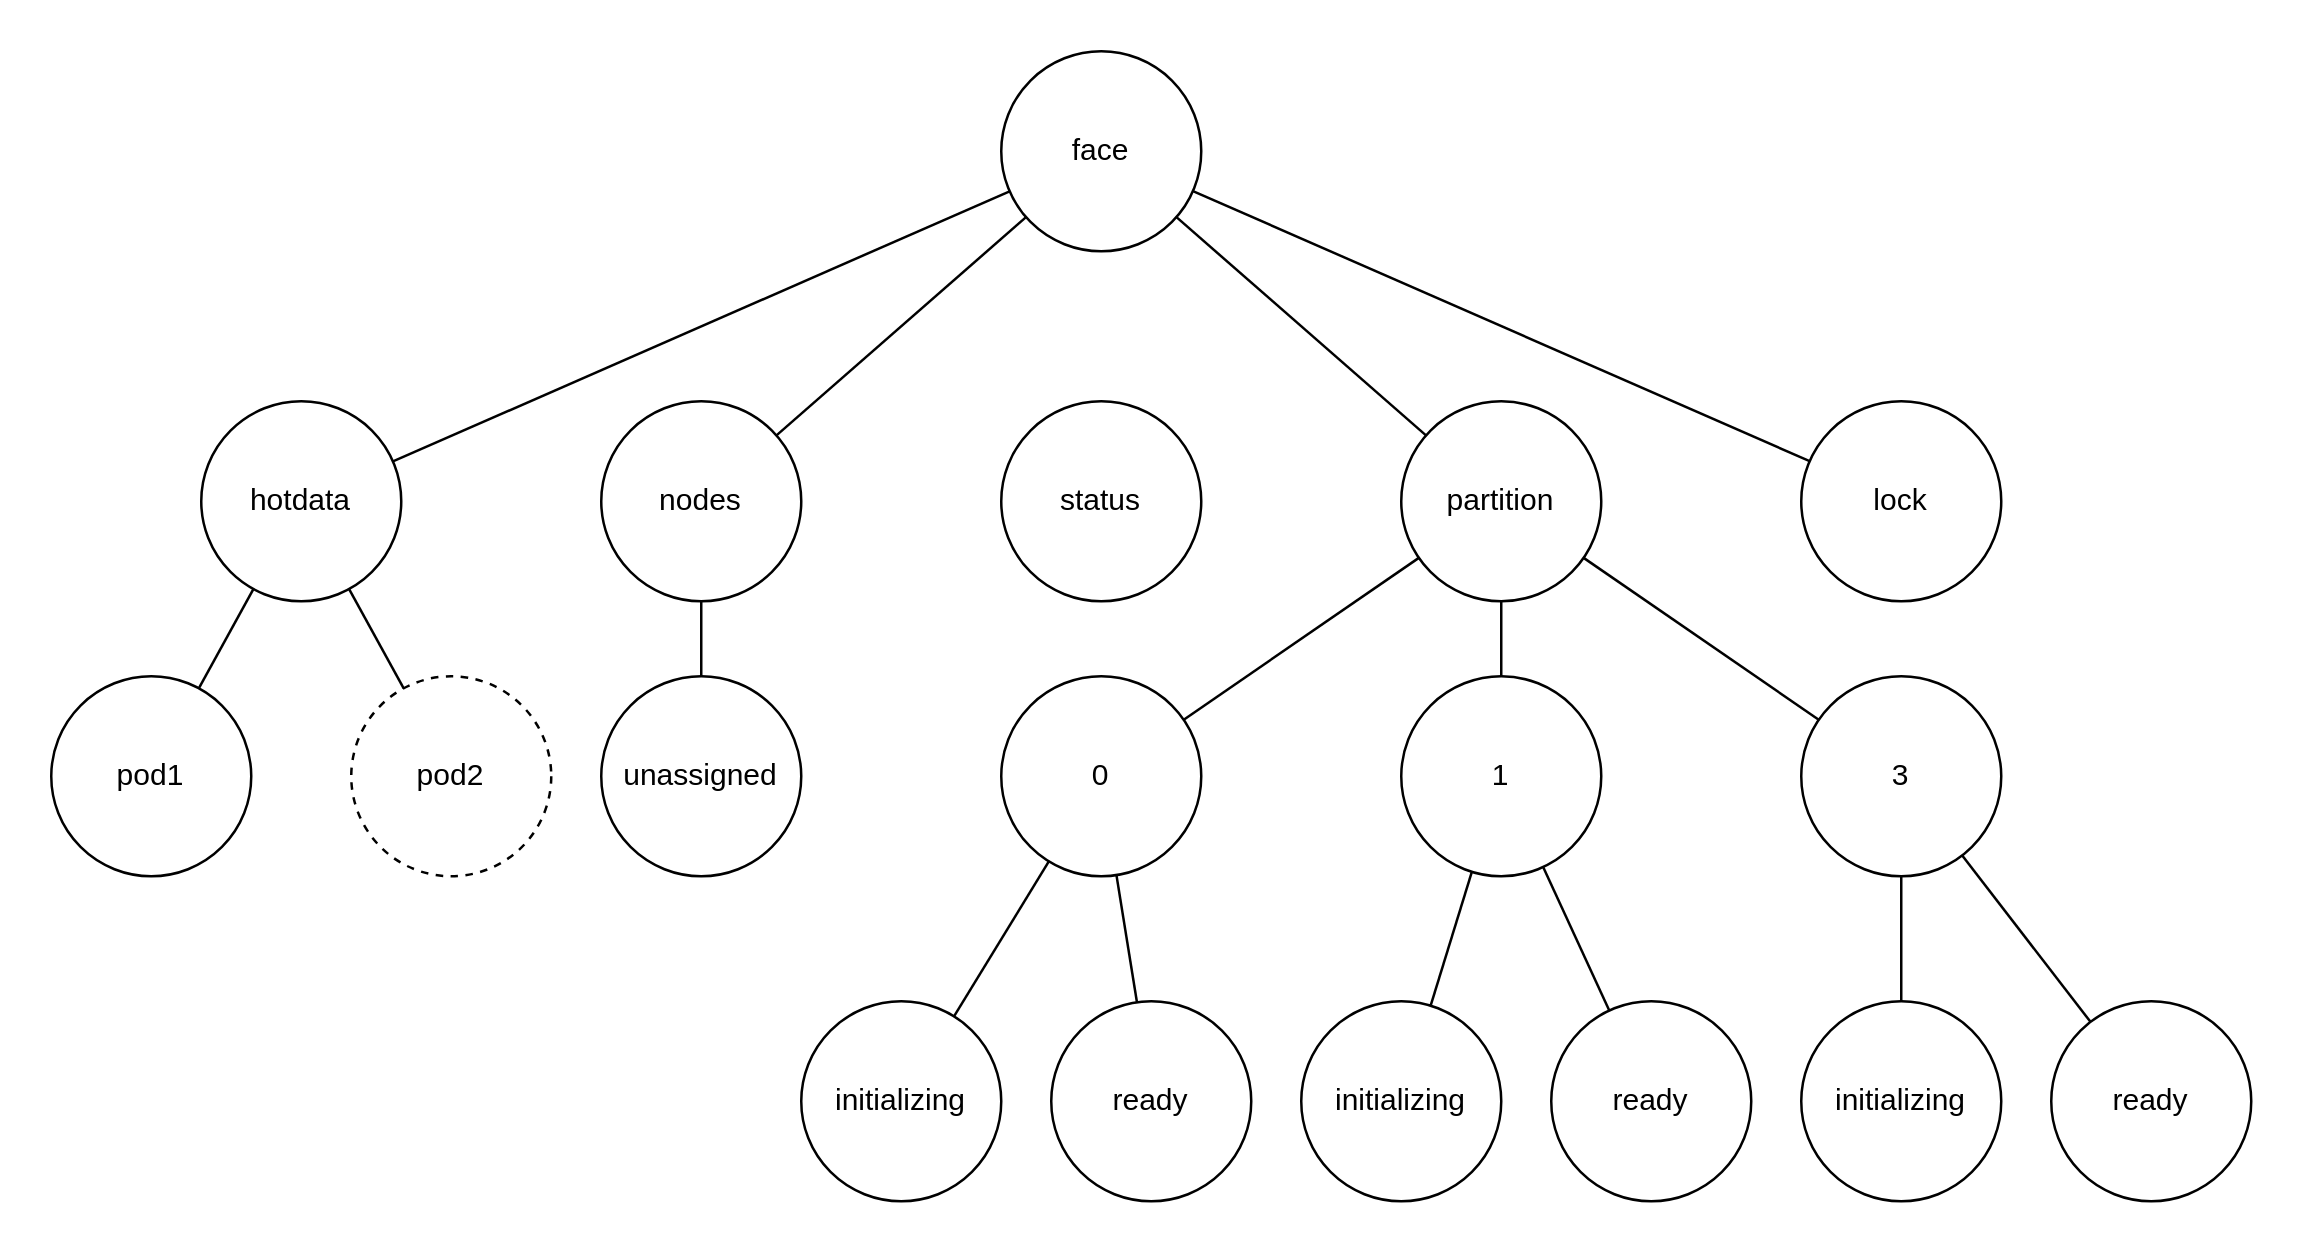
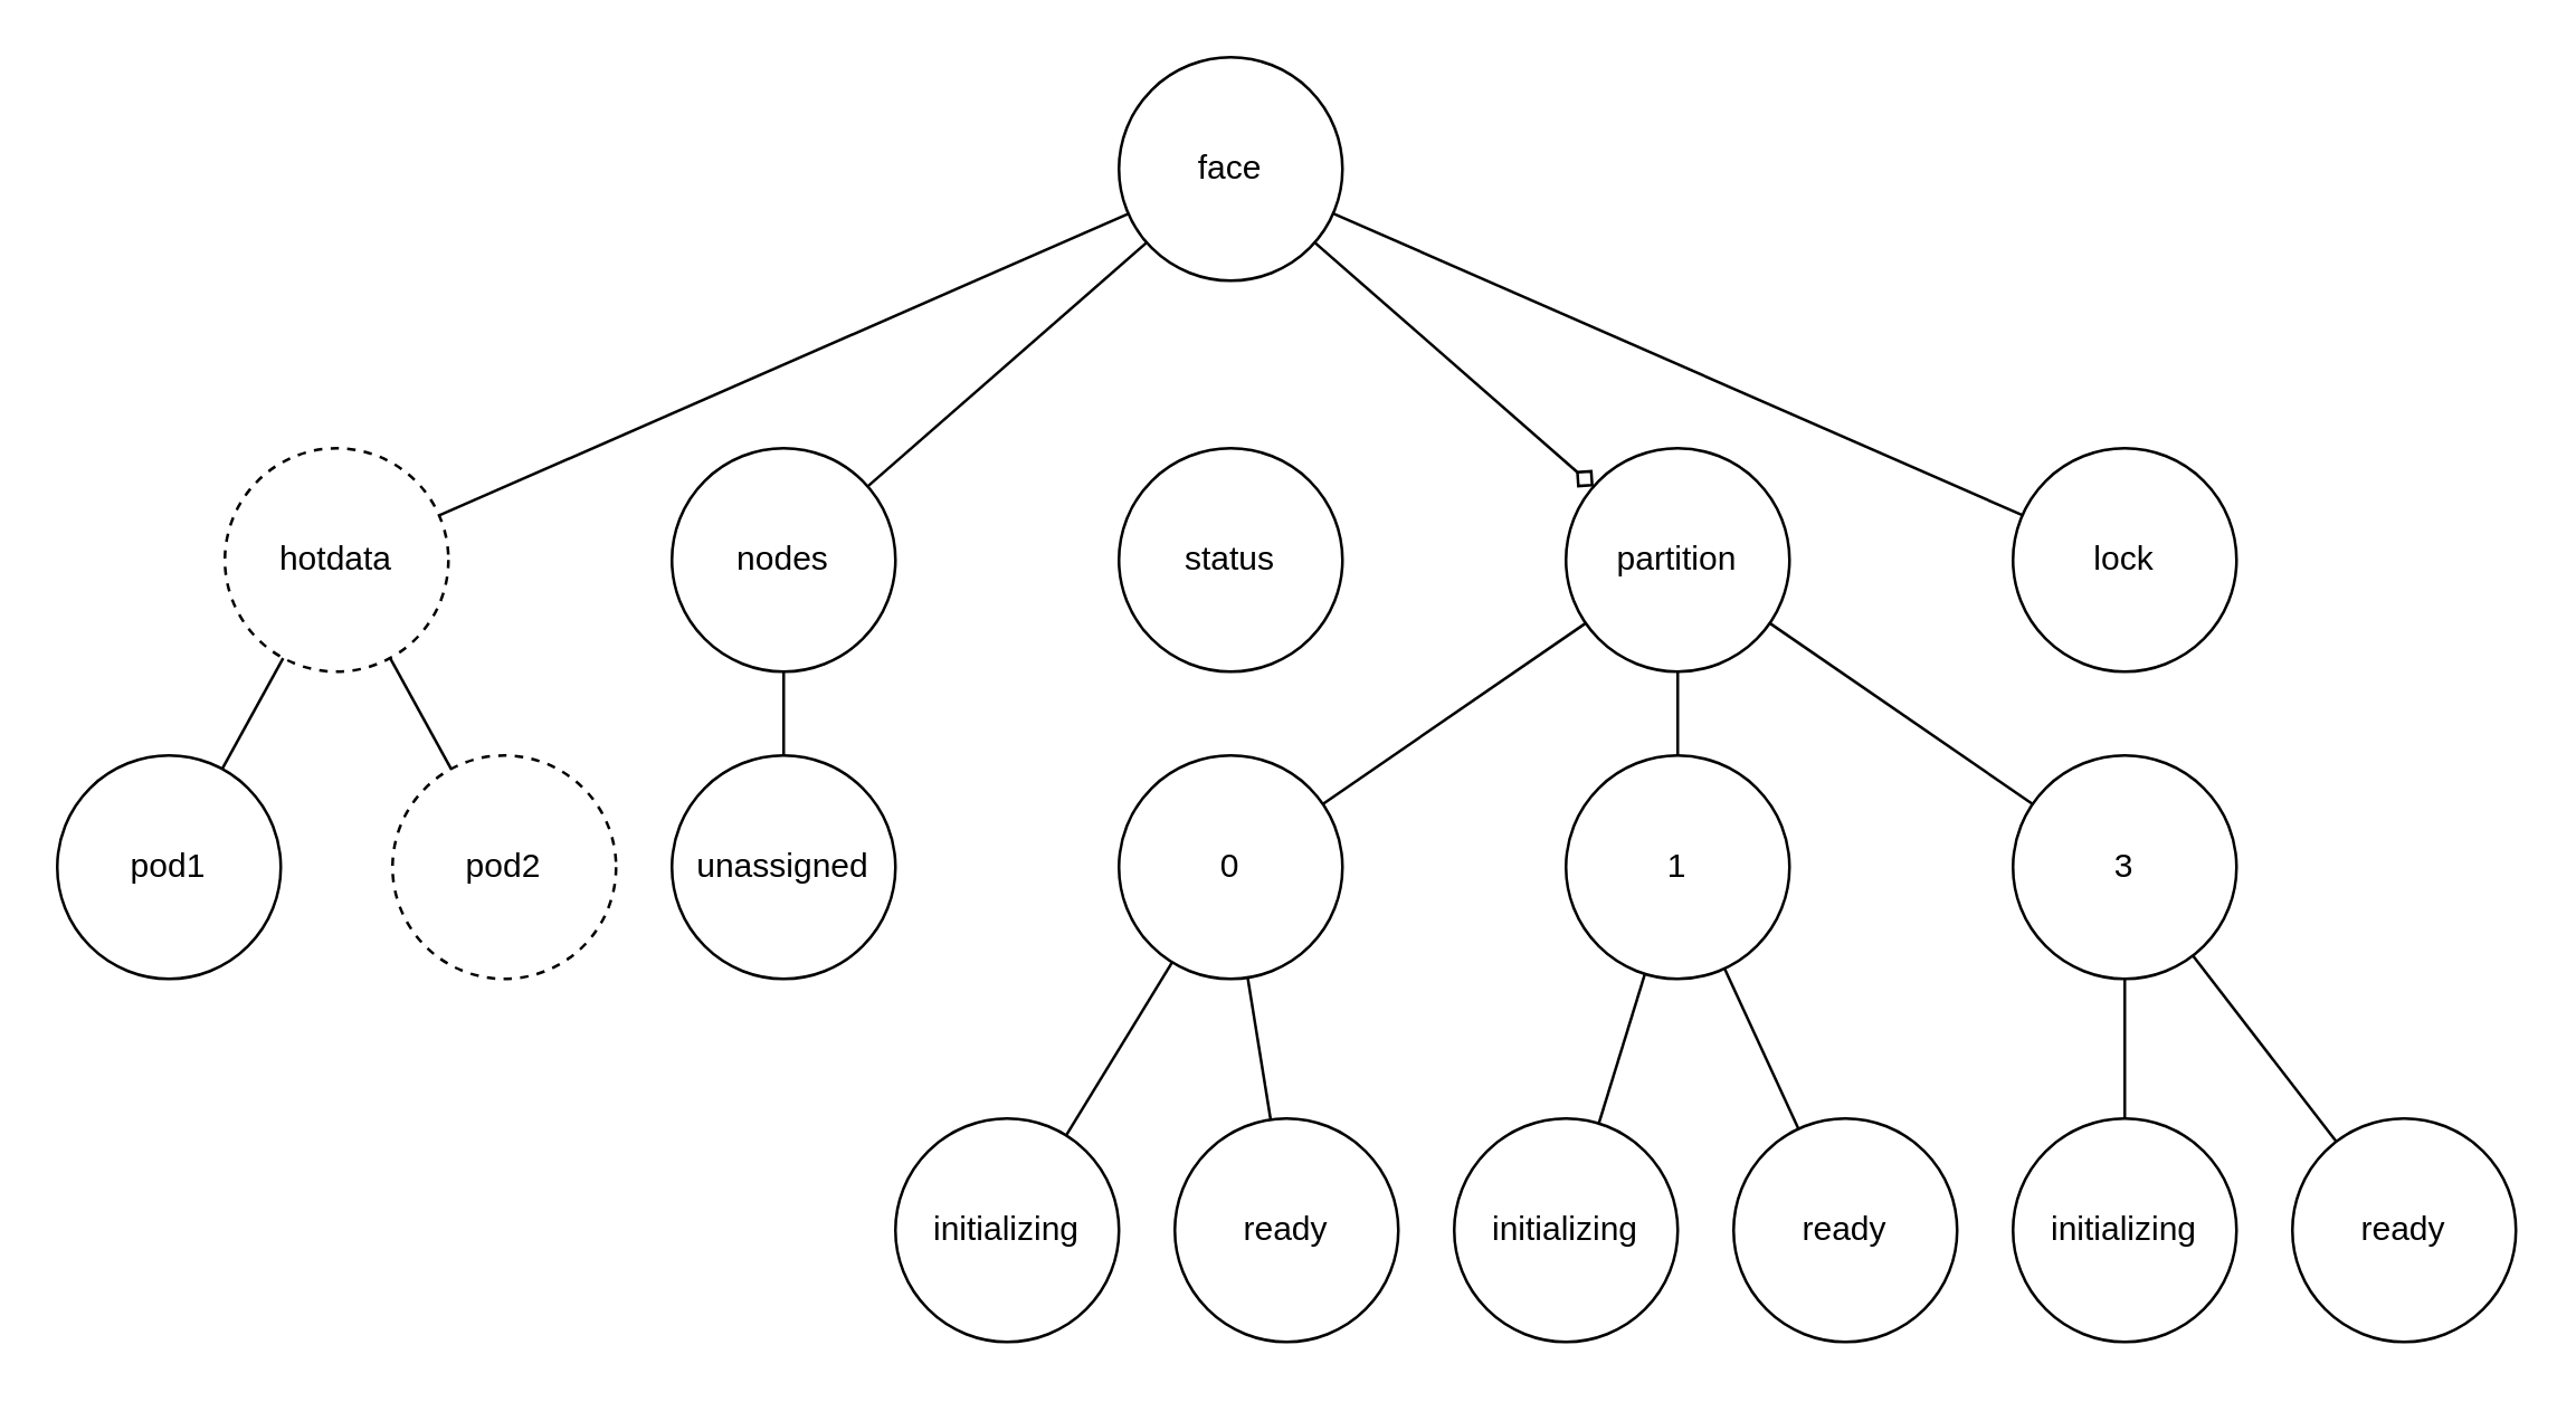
- <mxCell id="7" value="" style="rounded=0;orthogonalLoop=1;jettySize=auto;html=1;endArrow=none;endFill=0;" parent="1" source="3" target="5" edge="1"><mxGeometry relative="1" as="geometry"><mxPoint x="347.897" y="103.98" as="sourcePoint" /><mxPoint x="309.964" y="165.934" as="targetPoint" /></mxGeometry></mxCell>
+ <mxCell id="7" value="" style="rounded=0;orthogonalLoop=1;jettySize=auto;html=1;endArrow=diamond;endFill=0;" parent="1" source="3" target="5" edge="1"><mxGeometry relative="1" as="geometry"><mxPoint x="347.897" y="103.98" as="sourcePoint" /><mxPoint x="309.964" y="165.934" as="targetPoint" /></mxGeometry></mxCell>
- <mxCell id="30" value="hotdata" style="ellipse;whiteSpace=wrap;html=1;aspect=fixed;" vertex="1" parent="1"><mxGeometry x="80" y="160" width="80" height="80" as="geometry" /></mxCell>
+ <mxCell id="30" value="hotdata" style="ellipse;whiteSpace=wrap;html=1;aspect=fixed;dashed=1;" vertex="1" parent="1"><mxGeometry x="80" y="160" width="80" height="80" as="geometry" /></mxCell>
